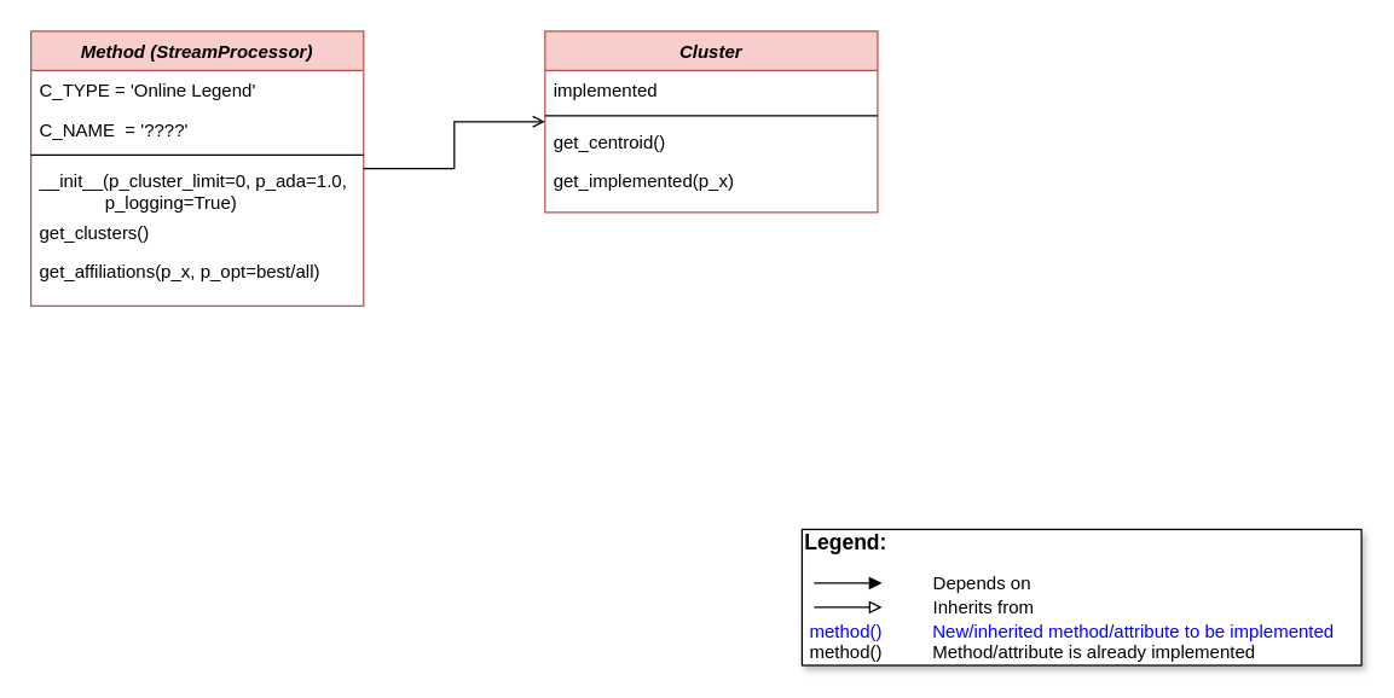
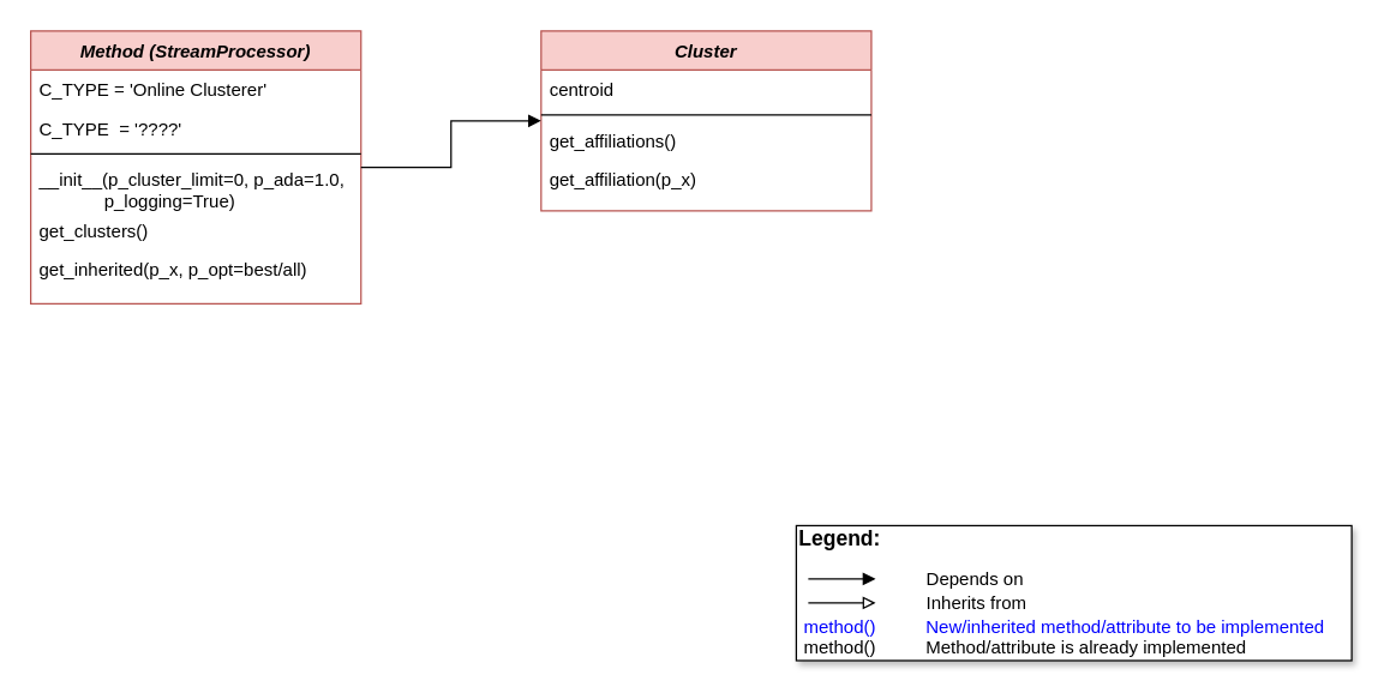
- <mxCell id="8" value="C_TYPE = 'Online Legend'" style="text;align=left;verticalAlign=top;spacingLeft=4;spacingRight=4;overflow=hidden;rotatable=0;points=[[0,0.5],[1,0.5]];portConstraint=eastwest;" vertex="1" parent="7"><mxGeometry y="26" width="220" height="26" as="geometry" /></mxCell>
+ <mxCell id="8" value="C_TYPE = 'Online Clusterer'" style="text;align=left;verticalAlign=top;spacingLeft=4;spacingRight=4;overflow=hidden;rotatable=0;points=[[0,0.5],[1,0.5]];portConstraint=eastwest;" vertex="1" parent="7"><mxGeometry y="26" width="220" height="26" as="geometry" /></mxCell>
- <mxCell id="3" value="implemented" style="text;align=left;verticalAlign=top;spacingLeft=4;spacingRight=4;overflow=hidden;rotatable=0;points=[[0,0.5],[1,0.5]];portConstraint=eastwest;" parent="2" vertex="1"><mxGeometry y="26" width="220" height="26" as="geometry" /></mxCell>
+ <mxCell id="3" value="centroid" style="text;align=left;verticalAlign=top;spacingLeft=4;spacingRight=4;overflow=hidden;rotatable=0;points=[[0,0.5],[1,0.5]];portConstraint=eastwest;" parent="2" vertex="1"><mxGeometry y="26" width="220" height="26" as="geometry" /></mxCell>
- <mxCell id="18" style="edgeStyle=orthogonalEdgeStyle;rounded=0;orthogonalLoop=1;jettySize=auto;html=1;endArrow=open;endFill=1;" edge="1" parent="1" source="7" target="2"><mxGeometry relative="1" as="geometry" /></mxCell>
+ <mxCell id="18" style="edgeStyle=orthogonalEdgeStyle;rounded=0;orthogonalLoop=1;jettySize=auto;html=1;endArrow=block;endFill=1;" edge="1" parent="1" source="7" target="2"><mxGeometry relative="1" as="geometry" /></mxCell>
- <mxCell id="9" value="C_NAME  = '????'" style="text;align=left;verticalAlign=top;spacingLeft=4;spacingRight=4;overflow=hidden;rotatable=0;points=[[0,0.5],[1,0.5]];portConstraint=eastwest;" parent="7" vertex="1"><mxGeometry y="52" width="220" height="26" as="geometry" /></mxCell>
+ <mxCell id="9" value="C_TYPE  = '????'" style="text;align=left;verticalAlign=top;spacingLeft=4;spacingRight=4;overflow=hidden;rotatable=0;points=[[0,0.5],[1,0.5]];portConstraint=eastwest;" parent="7" vertex="1"><mxGeometry y="52" width="220" height="26" as="geometry" /></mxCell>
- <mxCell id="5" value="get_centroid()" style="text;align=left;verticalAlign=top;spacingLeft=4;spacingRight=4;overflow=hidden;rotatable=0;points=[[0,0.5],[1,0.5]];portConstraint=eastwest;" parent="2" vertex="1"><mxGeometry y="60" width="220" height="26" as="geometry" /></mxCell>
+ <mxCell id="5" value="get_affiliations()" style="text;align=left;verticalAlign=top;spacingLeft=4;spacingRight=4;overflow=hidden;rotatable=0;points=[[0,0.5],[1,0.5]];portConstraint=eastwest;" parent="2" vertex="1"><mxGeometry y="60" width="220" height="26" as="geometry" /></mxCell>
- <mxCell id="6" value="get_implemented(p_x)" style="text;align=left;verticalAlign=top;spacingLeft=4;spacingRight=4;overflow=hidden;rotatable=0;points=[[0,0.5],[1,0.5]];portConstraint=eastwest;" parent="2" vertex="1"><mxGeometry y="86" width="220" height="26" as="geometry" /></mxCell>
+ <mxCell id="6" value="get_affiliation(p_x)" style="text;align=left;verticalAlign=top;spacingLeft=4;spacingRight=4;overflow=hidden;rotatable=0;points=[[0,0.5],[1,0.5]];portConstraint=eastwest;" parent="2" vertex="1"><mxGeometry y="86" width="220" height="26" as="geometry" /></mxCell>
- <mxCell id="13" value="get_affiliations(p_x, p_opt=best/all)" style="text;align=left;verticalAlign=top;spacingLeft=4;spacingRight=4;overflow=hidden;rotatable=0;points=[[0,0.5],[1,0.5]];portConstraint=eastwest;" vertex="1" parent="7"><mxGeometry y="146" width="220" height="26" as="geometry" /></mxCell>
+ <mxCell id="13" value="get_inherited(p_x, p_opt=best/all)" style="text;align=left;verticalAlign=top;spacingLeft=4;spacingRight=4;overflow=hidden;rotatable=0;points=[[0,0.5],[1,0.5]];portConstraint=eastwest;" vertex="1" parent="7"><mxGeometry y="146" width="220" height="26" as="geometry" /></mxCell>
